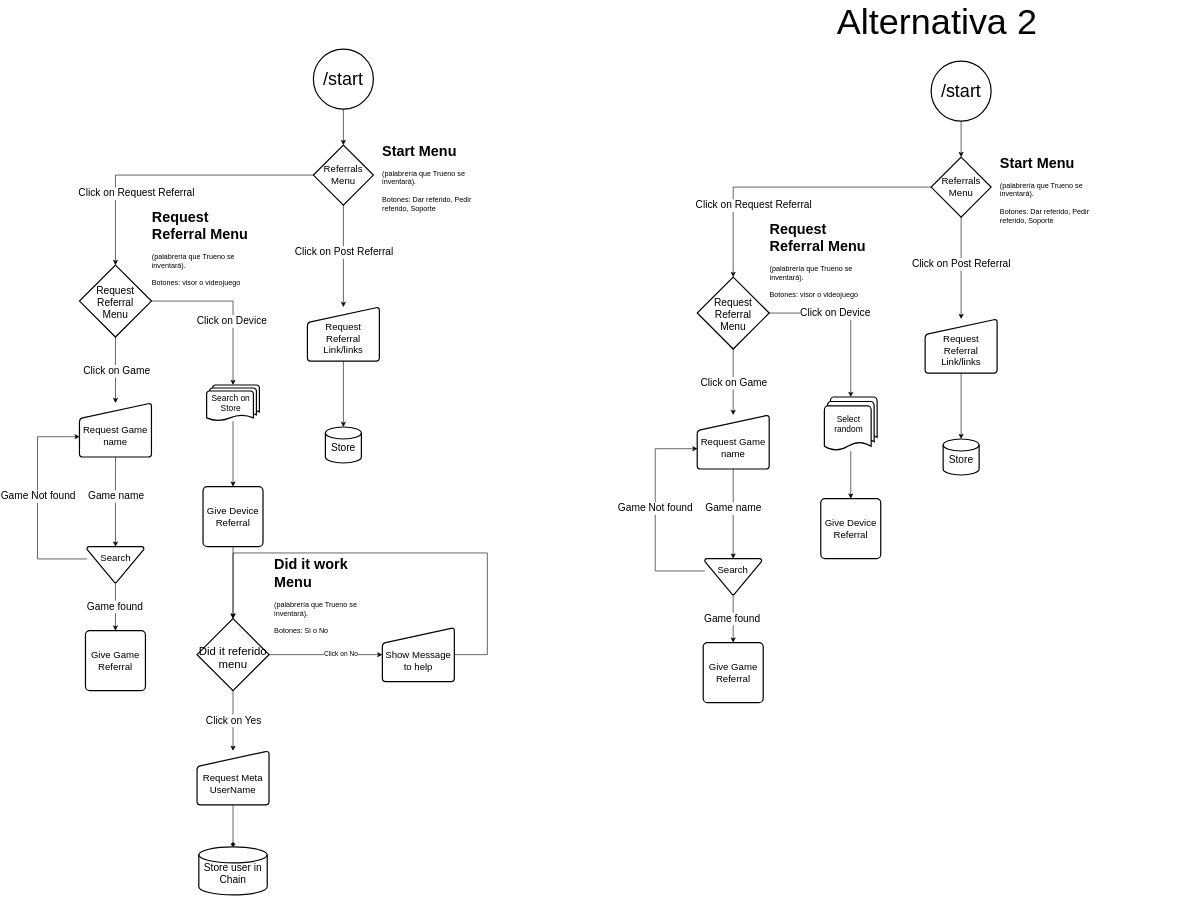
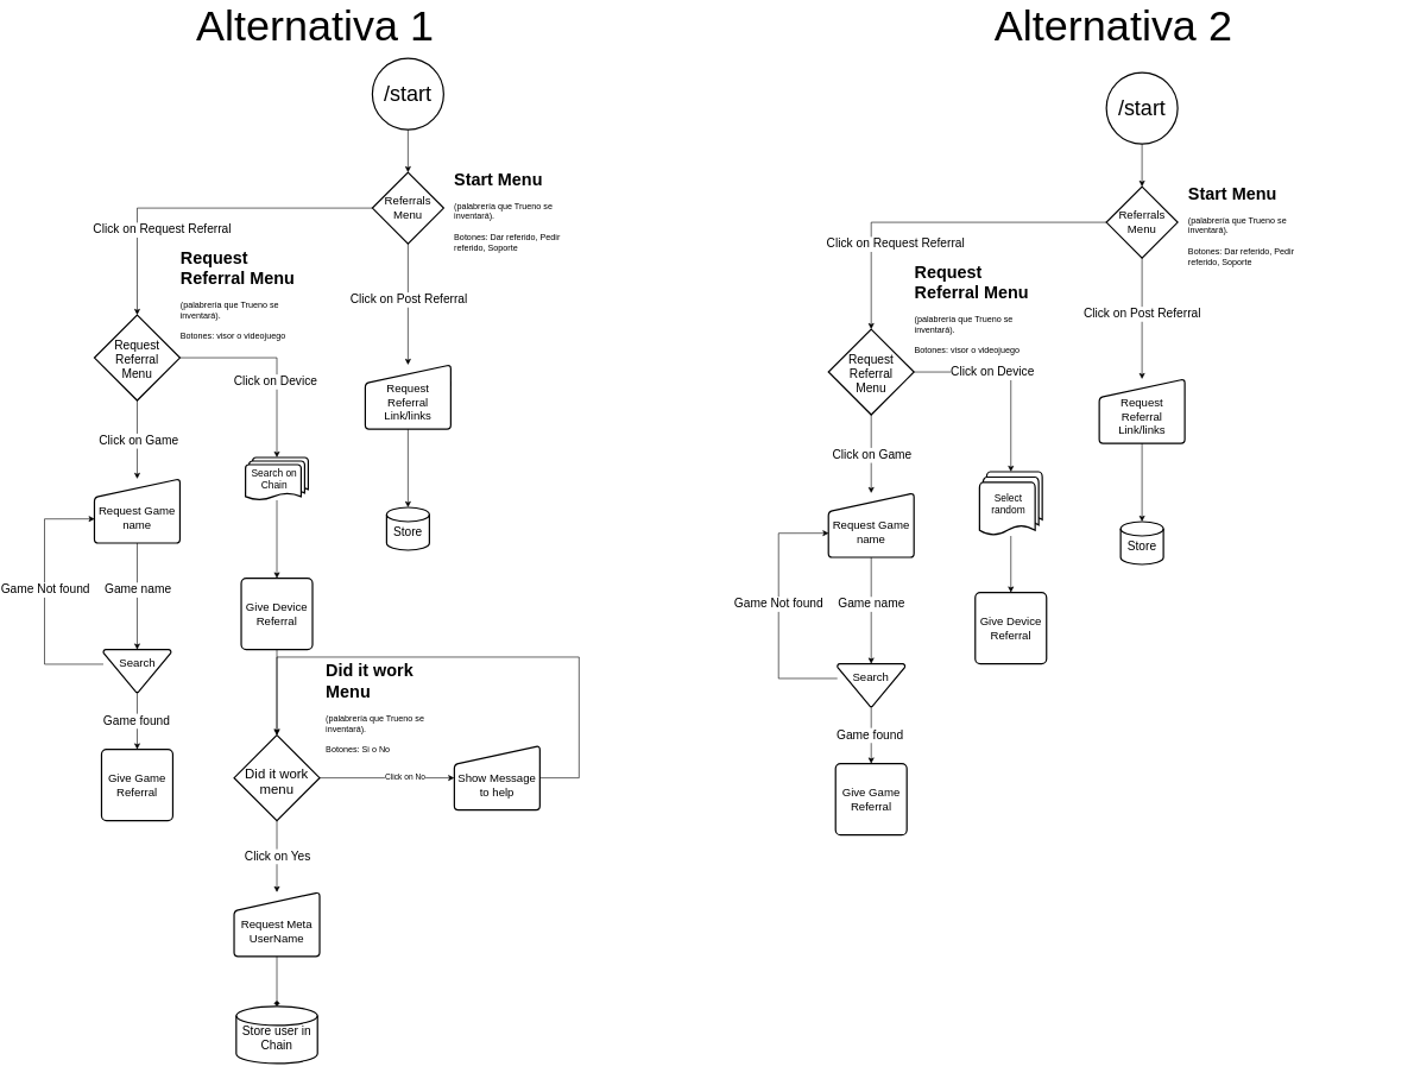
+ <mxCell id="72" value="Alternativa 1" style="text;html=1;align=center;verticalAlign=middle;whiteSpace=wrap;rounded=0;fontSize=60;" vertex="1" parent="1"><mxGeometry x="20" y="20" width="800" height="30" as="geometry" /></mxCell>
- <mxCell id="30" value="Search on Store" style="strokeWidth=2;html=1;shape=mxgraph.flowchart.multi-document;whiteSpace=wrap;fontSize=14;spacingRight=7;" vertex="1" parent="1"><mxGeometry x="322" y="640" width="88" height="60" as="geometry" /></mxCell>
+ <mxCell id="30" value="Search on Chain" style="strokeWidth=2;html=1;shape=mxgraph.flowchart.multi-document;whiteSpace=wrap;fontSize=14;spacingRight=7;" vertex="1" parent="1"><mxGeometry x="322" y="640" width="88" height="60" as="geometry" /></mxCell>
- <mxCell id="35" value="Did it referido menu" style="strokeWidth=2;html=1;shape=mxgraph.flowchart.decision;whiteSpace=wrap;fontSize=19;spacingTop=11;" vertex="1" parent="1"><mxGeometry x="306" y="1029.5" width="120" height="120" as="geometry" /></mxCell>
+ <mxCell id="35" value="Did it work menu" style="strokeWidth=2;html=1;shape=mxgraph.flowchart.decision;whiteSpace=wrap;fontSize=19;spacingTop=11;" vertex="1" parent="1"><mxGeometry x="306" y="1029.5" width="120" height="120" as="geometry" /></mxCell>
